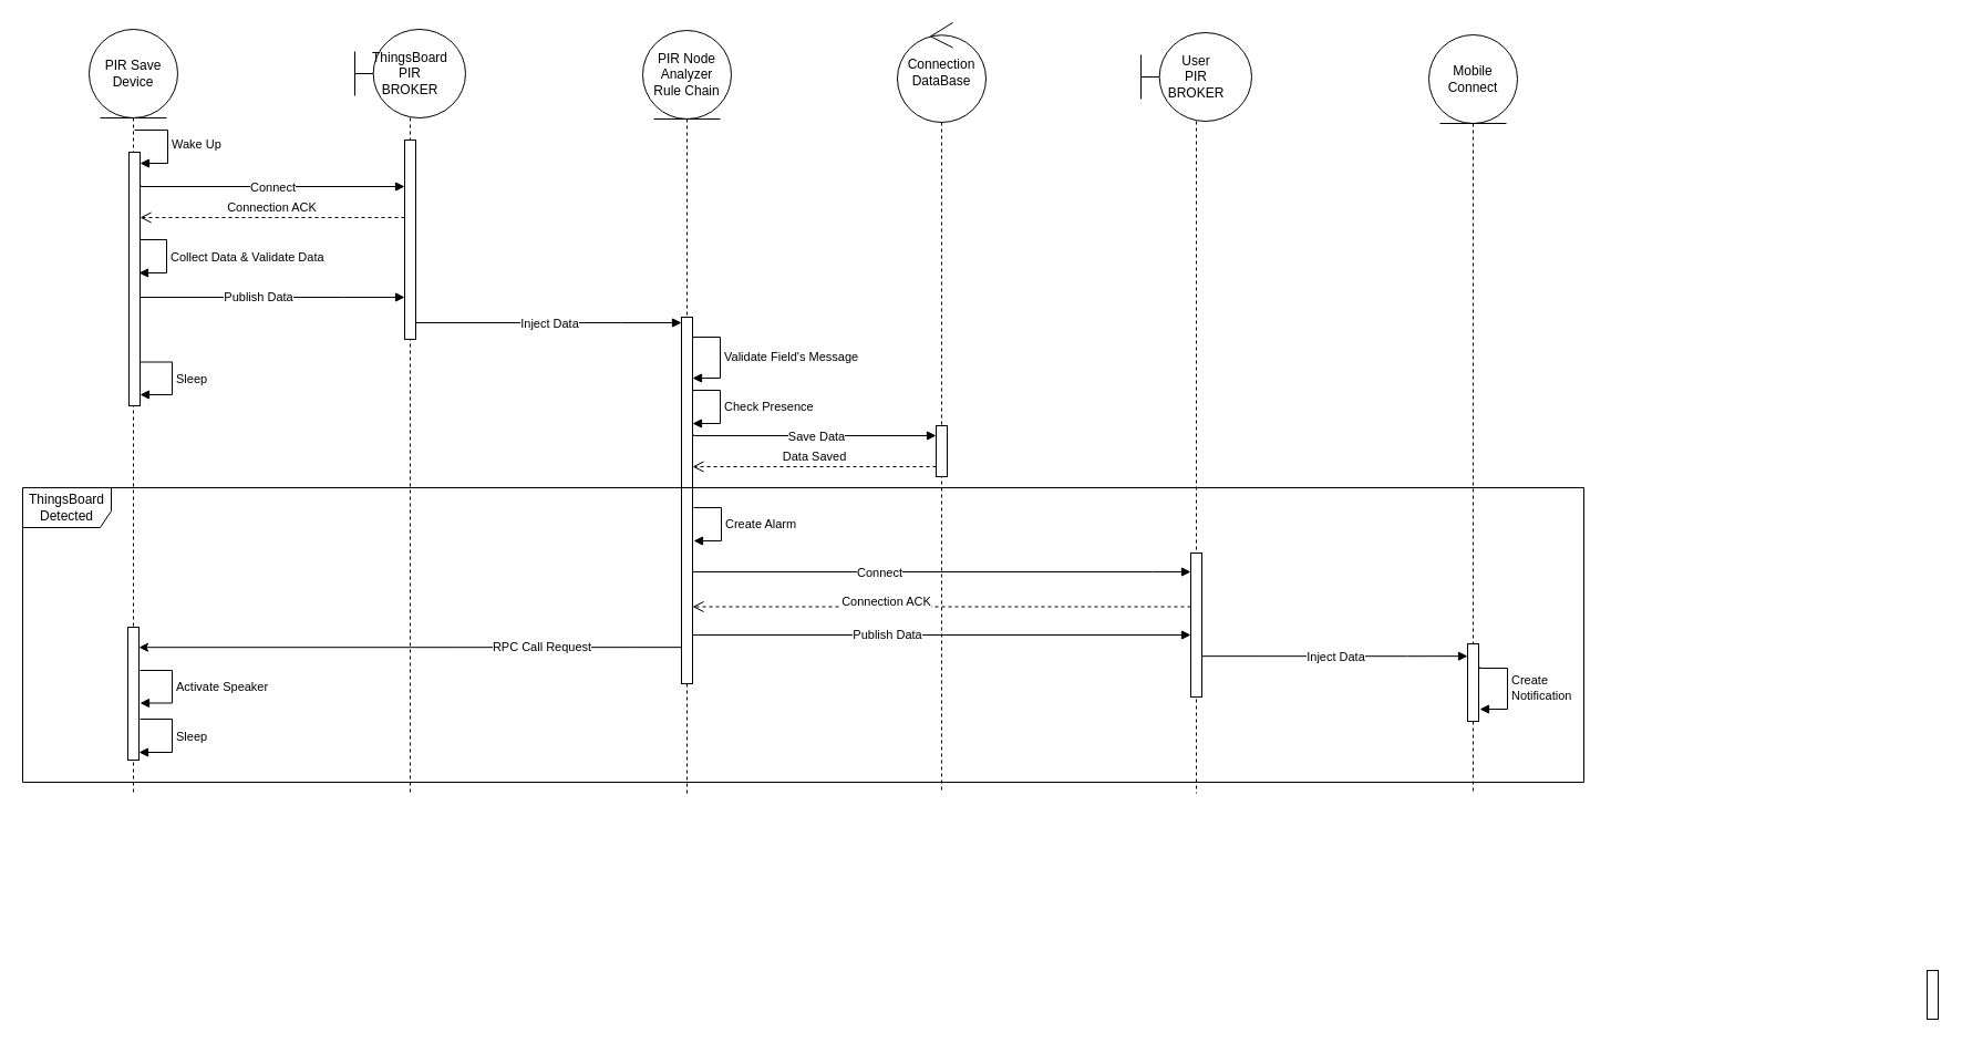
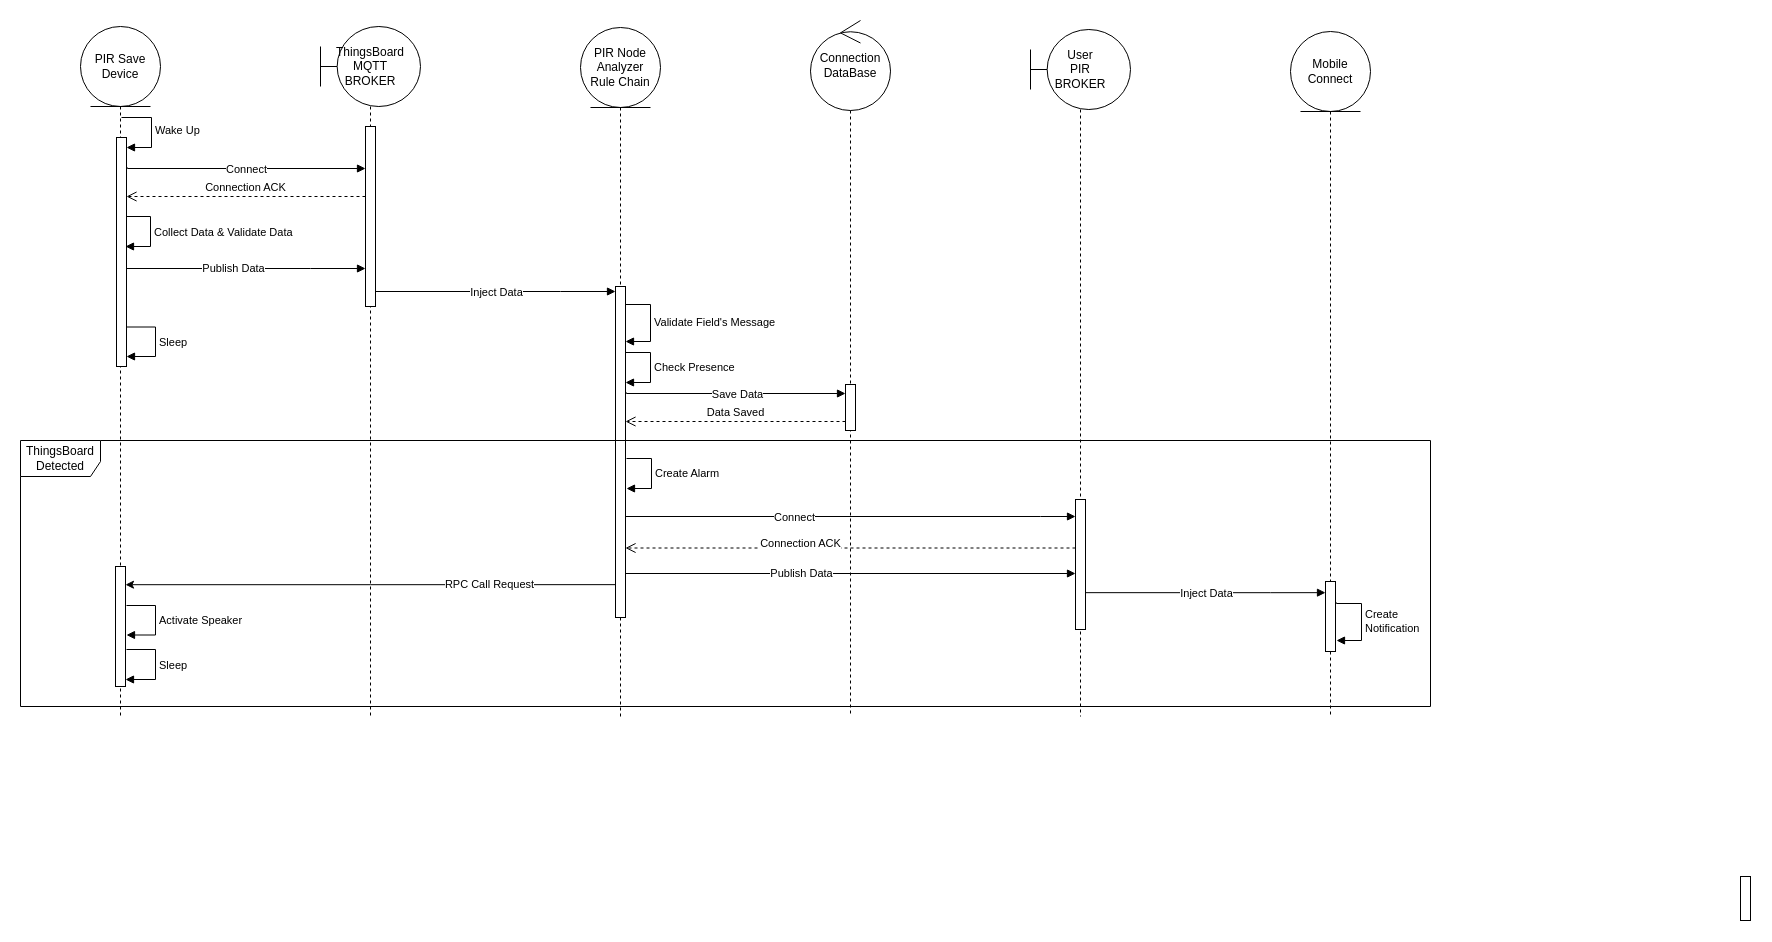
- <mxCell id="6" value="ThingsBoard&lt;div&gt;PIR&lt;/div&gt;&lt;div&gt;BROKER&lt;/div&gt;" style="shape=umlLifeline;perimeter=lifelinePerimeter;whiteSpace=wrap;html=1;container=1;dropTarget=0;collapsible=0;recursiveResize=0;outlineConnect=0;portConstraint=eastwest;newEdgeStyle={&quot;curved&quot;:0,&quot;rounded&quot;:0};participant=umlBoundary;size=80;" vertex="1" parent="1"><mxGeometry x="320" y="26" width="100" height="690" as="geometry" /></mxCell>
+ <mxCell id="6" value="ThingsBoard&lt;div&gt;MQTT&lt;/div&gt;&lt;div&gt;BROKER&lt;/div&gt;" style="shape=umlLifeline;perimeter=lifelinePerimeter;whiteSpace=wrap;html=1;container=1;dropTarget=0;collapsible=0;recursiveResize=0;outlineConnect=0;portConstraint=eastwest;newEdgeStyle={&quot;curved&quot;:0,&quot;rounded&quot;:0};participant=umlBoundary;size=80;" vertex="1" parent="1"><mxGeometry x="320" y="26" width="100" height="690" as="geometry" /></mxCell>
